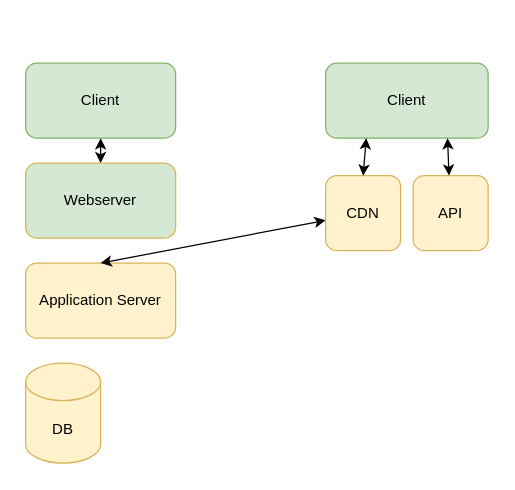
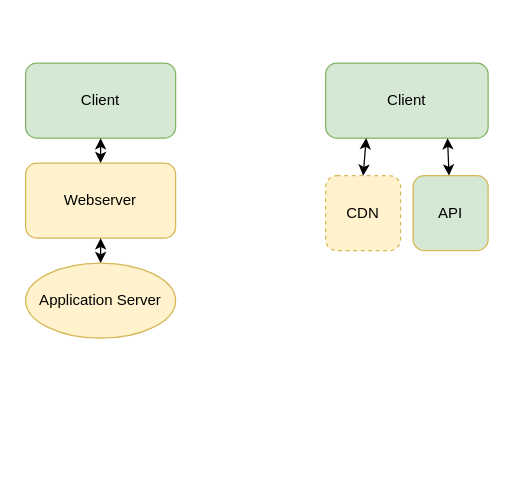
- <mxCell id="4" value="Webserver" style="rounded=1;whiteSpace=wrap;html=1;fillColor=#d5e8d4;strokeColor=#d6b656;" vertex="1" parent="2"><mxGeometry y="110" width="120" height="60" as="geometry" /></mxCell>
+ <mxCell id="4" value="Webserver" style="rounded=1;whiteSpace=wrap;html=1;fillColor=#fff2cc;strokeColor=#d6b656;" vertex="1" parent="2"><mxGeometry y="110" width="120" height="60" as="geometry" /></mxCell>
- <mxCell id="11" value="CDN" style="rounded=1;whiteSpace=wrap;html=1;fillColor=#fff2cc;strokeColor=#d6b656;" vertex="1" parent="9"><mxGeometry y="120" width="60" height="60" as="geometry" /></mxCell>
+ <mxCell id="11" value="CDN" style="rounded=1;whiteSpace=wrap;html=1;fillColor=#fff2cc;strokeColor=#d6b656;dashed=1;" vertex="1" parent="9"><mxGeometry y="120" width="60" height="60" as="geometry" /></mxCell>
- <mxCell id="12" value="API" style="rounded=1;whiteSpace=wrap;html=1;fillColor=#fff2cc;strokeColor=#d6b656;" vertex="1" parent="9"><mxGeometry x="70" y="120" width="60" height="60" as="geometry" /></mxCell>
+ <mxCell id="12" value="API" style="rounded=1;whiteSpace=wrap;html=1;fillColor=#d5e8d4;strokeColor=#d6b656;" vertex="1" parent="9"><mxGeometry x="70" y="120" width="60" height="60" as="geometry" /></mxCell>
- <mxCell id="7" value="" style="endArrow=classic;startArrow=classic;html=1;exitX=0.5;exitY=0;exitDx=0;exitDy=0;" edge="1" parent="2" source="5" target="11"><mxGeometry width="50" height="50" relative="1" as="geometry"><mxPoint x="180" y="210" as="sourcePoint" /><mxPoint x="230" y="160" as="targetPoint" /></mxGeometry></mxCell>
+ <mxCell id="7" value="" style="endArrow=classic;startArrow=classic;html=1;entryX=0.5;entryY=1;entryDx=0;entryDy=0;exitX=0.5;exitY=0;exitDx=0;exitDy=0;" edge="1" parent="2" source="5" target="4"><mxGeometry width="50" height="50" relative="1" as="geometry"><mxPoint x="180" y="210" as="sourcePoint" /><mxPoint x="230" y="160" as="targetPoint" /></mxGeometry></mxCell>
- <mxCell id="5" value="Application Server" style="rounded=1;whiteSpace=wrap;html=1;fillColor=#fff2cc;strokeColor=#d6b656;" vertex="1" parent="2"><mxGeometry y="190" width="120" height="60" as="geometry" /></mxCell>
+ <mxCell id="5" value="Application Server" style="ellipse;whiteSpace=wrap;html=1;fillColor=#fff2cc;strokeColor=#d6b656;" vertex="1" parent="2"><mxGeometry y="190" width="120" height="60" as="geometry" /></mxCell>
- <mxCell id="6" value="DB" style="shape=cylinder3;whiteSpace=wrap;html=1;boundedLbl=1;backgroundOutline=1;size=15;fillColor=#fff2cc;strokeColor=#d6b656;" vertex="1" parent="2"><mxGeometry y="270" width="60" height="80" as="geometry" /></mxCell>
